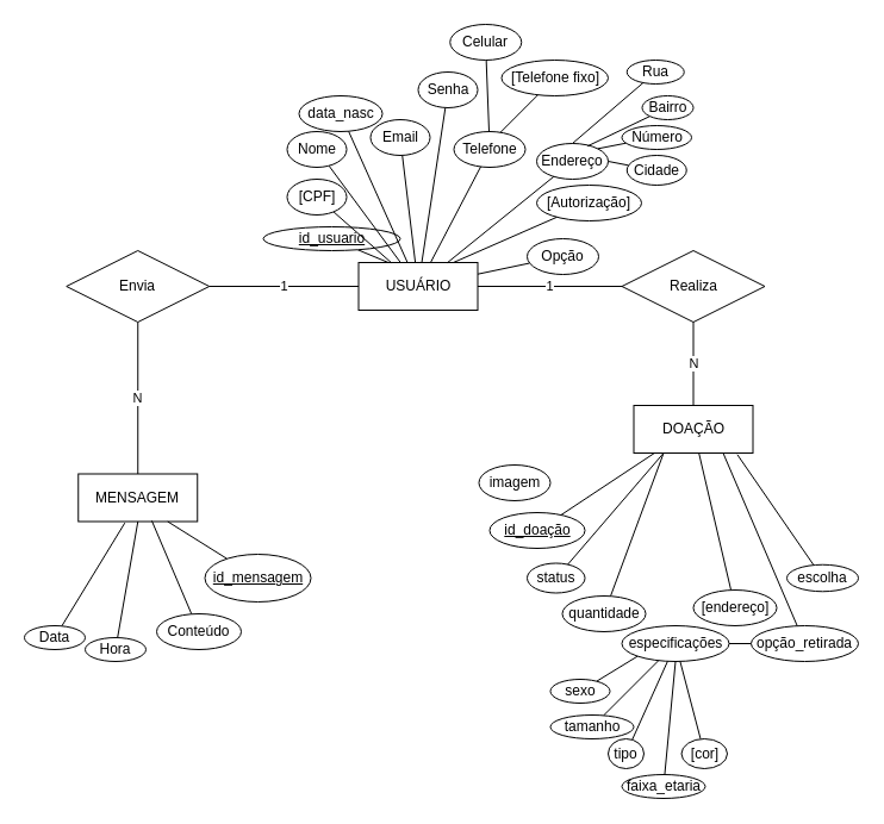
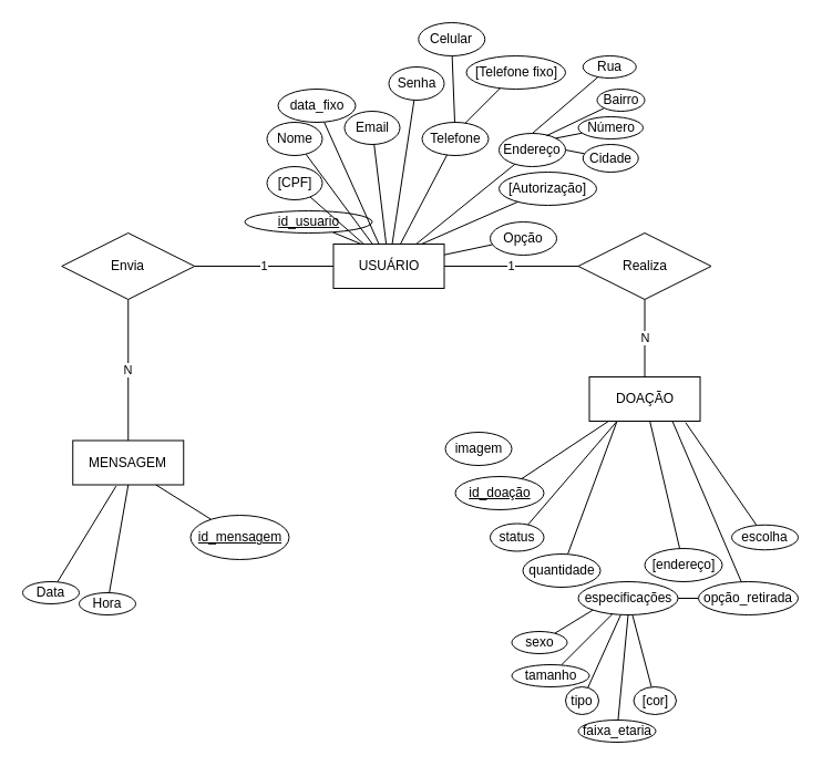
- <mxCell id="10" value="data_nasc" style="ellipse;whiteSpace=wrap;html=1;align=center;" parent="1" vertex="1"><mxGeometry x="250.5" y="80" width="70" height="30" as="geometry" /></mxCell>
+ <mxCell id="10" value="data_fixo" style="ellipse;whiteSpace=wrap;html=1;align=center;" parent="1" vertex="1"><mxGeometry x="250.5" y="80" width="70" height="30" as="geometry" /></mxCell>
- <mxCell id="58" style="edgeStyle=none;rounded=0;orthogonalLoop=1;jettySize=auto;html=1;entryX=0.617;entryY=0.984;entryDx=0;entryDy=0;entryPerimeter=0;endArrow=none;endFill=0;" parent="1" source="59" target="53" edge="1"><mxGeometry relative="1" as="geometry" /></mxCell>
- <mxCell id="59" value="Conteúdo" style="ellipse;whiteSpace=wrap;html=1;align=center;" parent="1" vertex="1"><mxGeometry x="131" y="515" width="71" height="30" as="geometry" /></mxCell>
